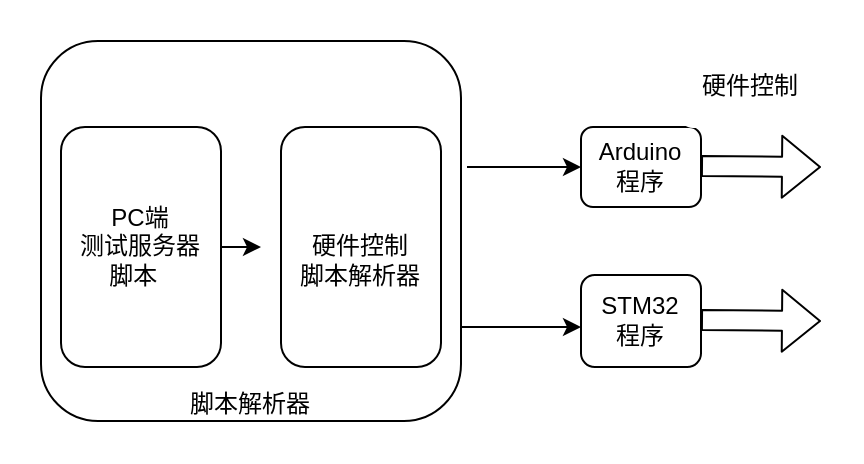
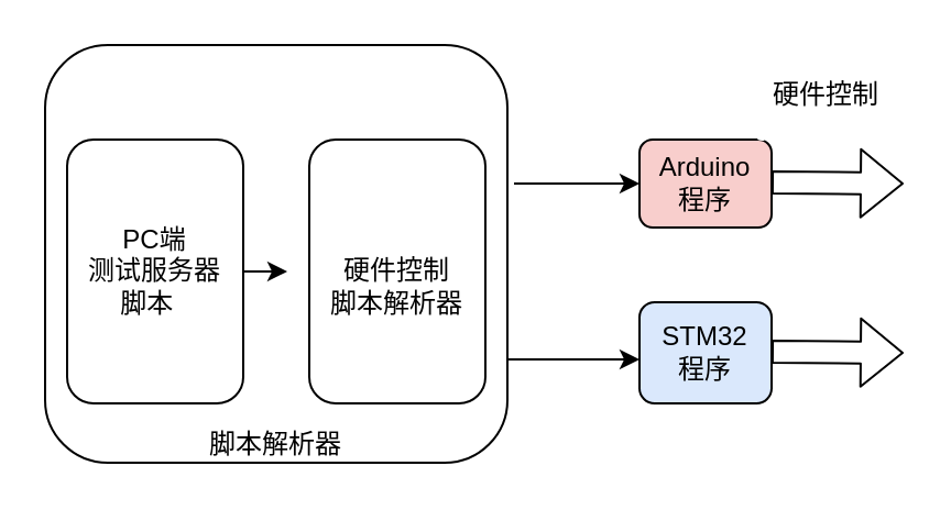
- <mxCell id="12" value="硬件控制" style="rounded=1;whiteSpace=wrap;html=1;strokeColor=#FFFFFF;" vertex="1" parent="1"><mxGeometry x="340" y="23" width="70" height="40" as="geometry" /></mxCell>
+ <mxCell id="12" value="硬件控制" style="rounded=1;whiteSpace=wrap;html=1;strokeColor=#FFFFFF;dashed=1;" vertex="1" parent="1"><mxGeometry x="340" y="23" width="70" height="40" as="geometry" /></mxCell>
- <mxCell id="5" value="Arduino&lt;br&gt;程序" style="rounded=1;whiteSpace=wrap;html=1;" vertex="1" parent="1"><mxGeometry x="290" y="63" width="60" height="40" as="geometry" /></mxCell>
+ <mxCell id="5" value="Arduino&lt;br&gt;程序" style="rounded=1;whiteSpace=wrap;html=1;fillColor=#f8cecc;" vertex="1" parent="1"><mxGeometry x="290" y="63" width="60" height="40" as="geometry" /></mxCell>
- <mxCell id="6" value="STM32&lt;br&gt;程序" style="rounded=1;whiteSpace=wrap;html=1;" vertex="1" parent="1"><mxGeometry x="290" y="137" width="60" height="46" as="geometry" /></mxCell>
+ <mxCell id="6" value="STM32&lt;br&gt;程序" style="rounded=1;whiteSpace=wrap;html=1;fillColor=#dae8fc;" vertex="1" parent="1"><mxGeometry x="290" y="137" width="60" height="46" as="geometry" /></mxCell>
